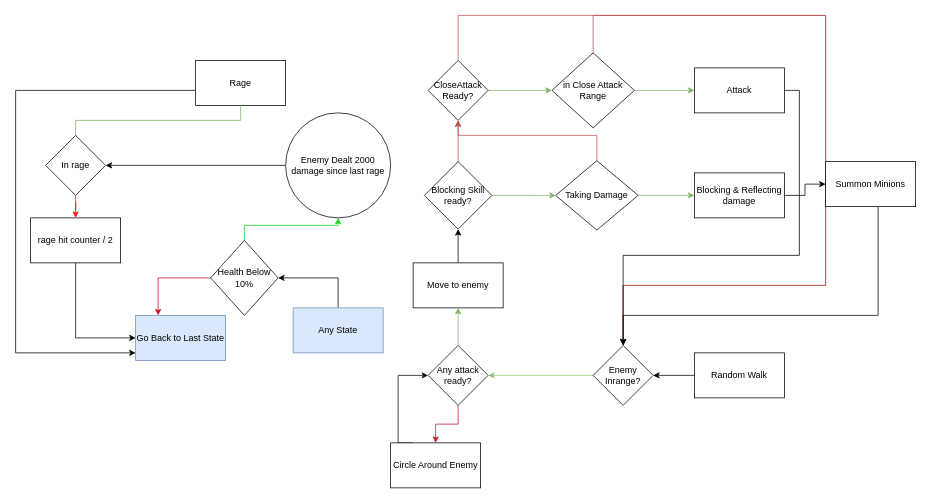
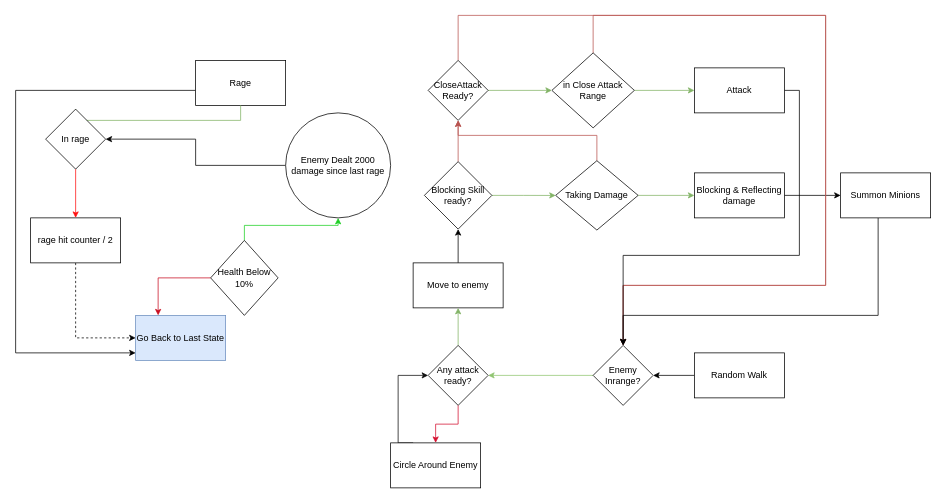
- <mxCell id="34" value="In rage" style="rhombus;whiteSpace=wrap;html=1;" parent="1" vertex="1"><mxGeometry x="60" y="180" width="80" height="80" as="geometry" /></mxCell>
+ <mxCell id="34" value="In rage" style="rhombus;whiteSpace=wrap;html=1;" parent="1" vertex="1"><mxGeometry x="60" y="145" width="80" height="80" as="geometry" /></mxCell>
- <mxCell id="46" value="Summon Minions" style="rounded=0;whiteSpace=wrap;html=1;" vertex="1" parent="1"><mxGeometry x="1100" y="215" width="120" height="60" as="geometry" /></mxCell>
+ <mxCell id="46" value="Summon Minions" style="rounded=0;whiteSpace=wrap;html=1;" vertex="1" parent="1"><mxGeometry x="1120" y="230" width="120" height="60" as="geometry" /></mxCell>
- <mxCell id="28" style="edgeStyle=orthogonalEdgeStyle;rounded=0;orthogonalLoop=1;jettySize=auto;html=1;strokeColor=#000000;" parent="1" source="29" target="39" edge="1"><mxGeometry relative="1" as="geometry"><Array as="points"><mxPoint x="450" y="370" /></Array></mxGeometry></mxCell>
- <mxCell id="35" style="edgeStyle=orthogonalEdgeStyle;rounded=0;orthogonalLoop=1;jettySize=auto;html=1;strokeColor=#000000;" parent="1" source="36" target="40" edge="1"><mxGeometry relative="1" as="geometry"><Array as="points"><mxPoint x="100" y="450" /></Array></mxGeometry></mxCell>
+ <mxCell id="35" style="edgeStyle=orthogonalEdgeStyle;rounded=0;orthogonalLoop=1;jettySize=auto;html=1;strokeColor=#000000;dashed=1;" parent="1" source="36" target="40" edge="1"><mxGeometry relative="1" as="geometry"><Array as="points"><mxPoint x="100" y="450" /></Array></mxGeometry></mxCell>
- <mxCell id="29" value="Any State" style="rounded=0;whiteSpace=wrap;html=1;fillColor=#dae8fc;strokeColor=#6c8ebf;" parent="1" vertex="1"><mxGeometry x="390" y="410" width="120" height="60" as="geometry" /></mxCell>
